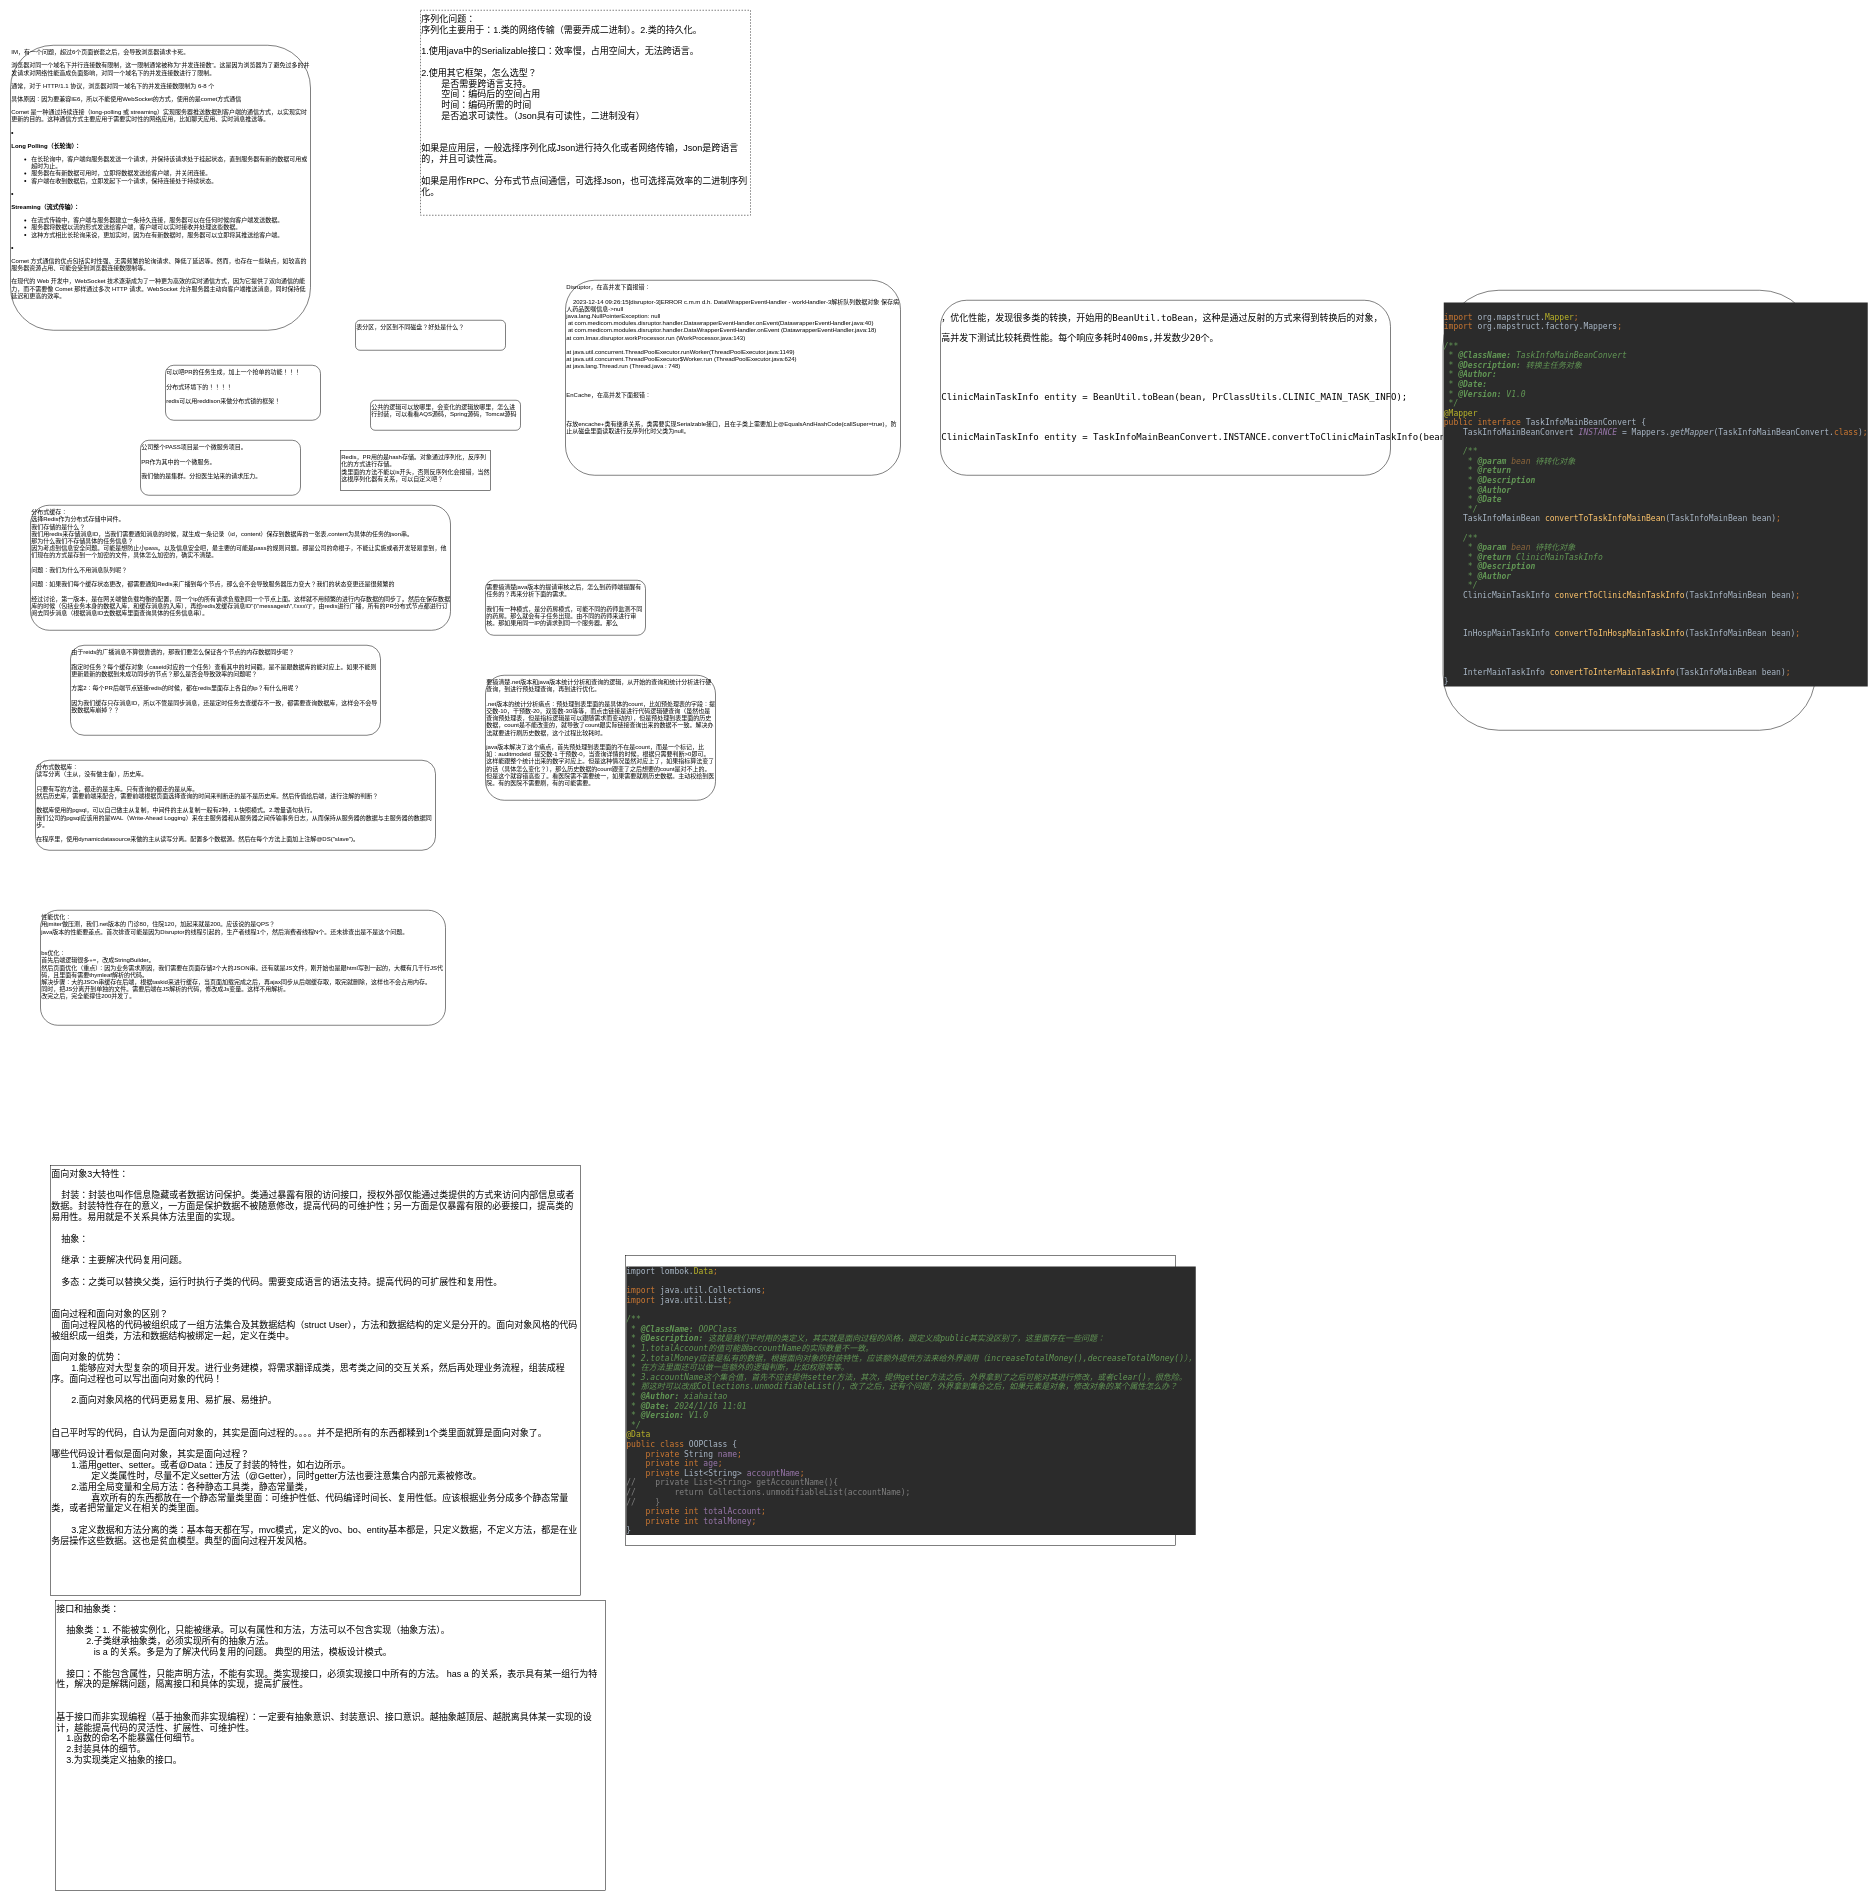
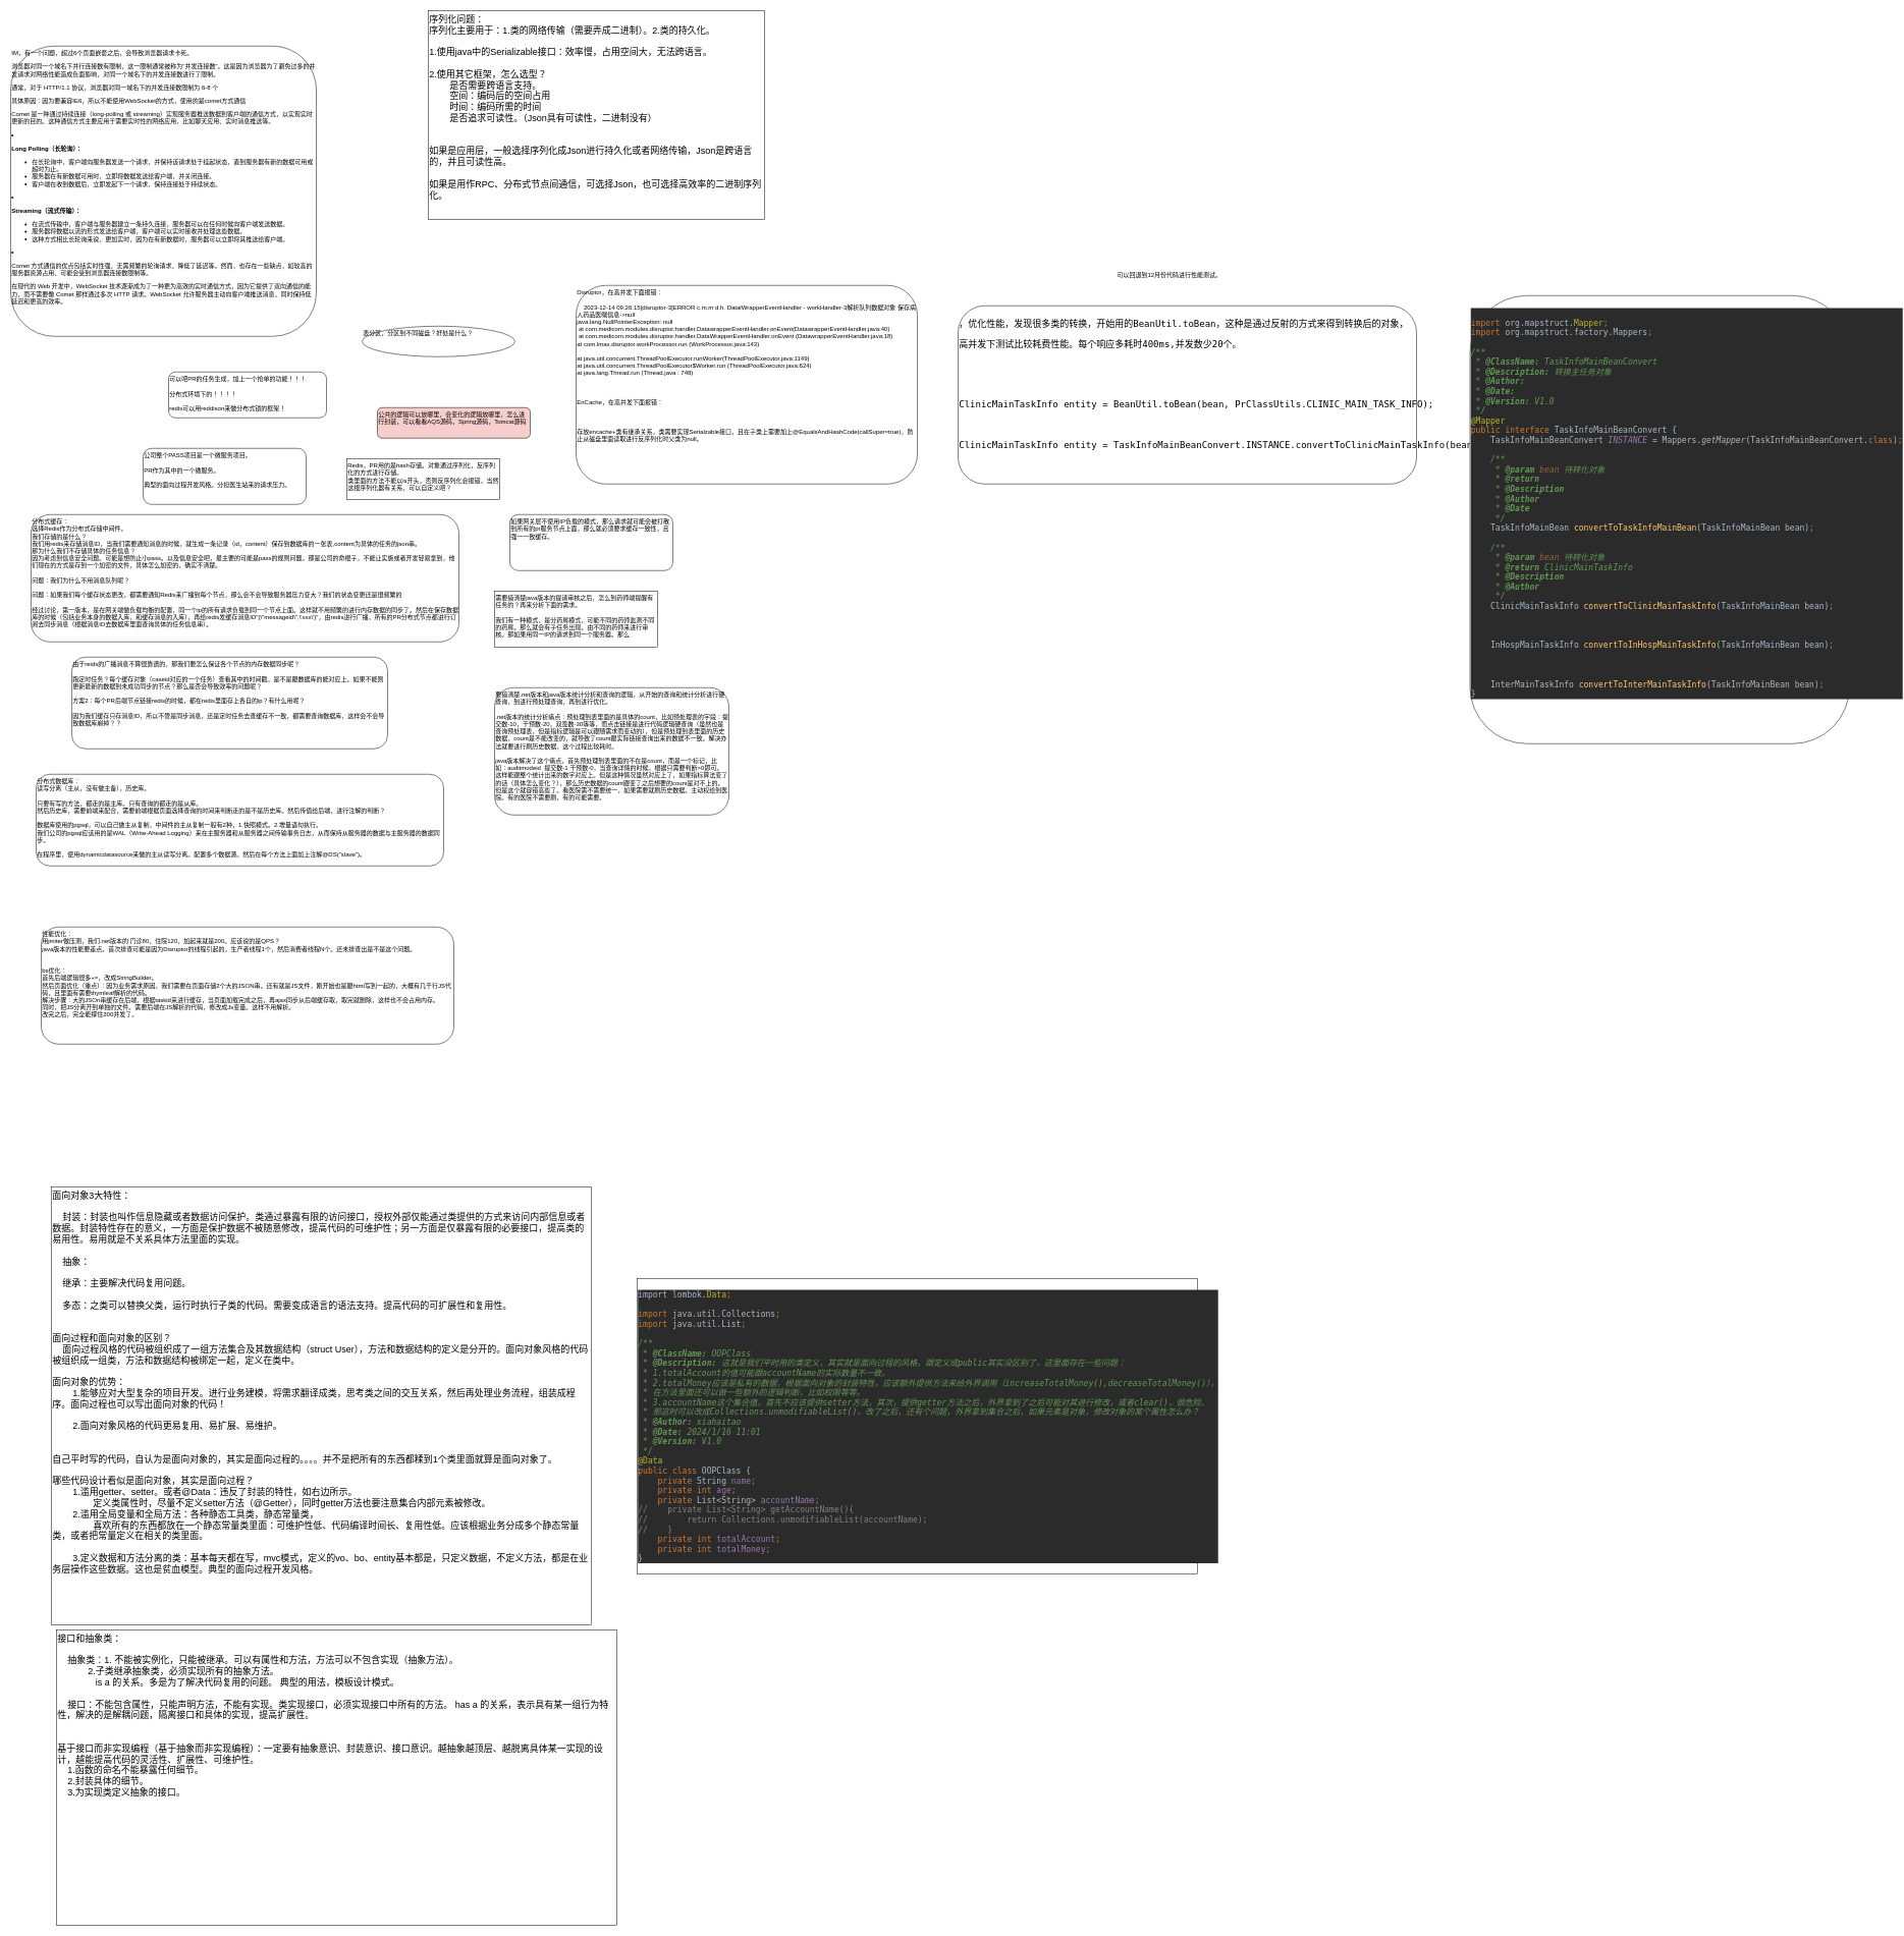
- <mxCell id="19" value="序列化问题：&lt;br&gt;序列化主要用于：1.类的网络传输（需要弄成二进制）。2.类的持久化。&lt;br&gt;&lt;br&gt;1.使用java中的Serializable接口：效率慢，占用空间大，无法跨语言。&lt;br&gt;&lt;br&gt;2.使用其它框架，怎么选型？&lt;br&gt;&amp;nbsp;&lt;span style=&quot;white-space: pre;&quot;&gt;&#09;&lt;/span&gt;是否需要跨语言支持。&lt;br&gt;&lt;span style=&quot;white-space: pre;&quot;&gt;&#09;&lt;/span&gt;空间：编码后的空间占用&lt;br&gt;&lt;span style=&quot;white-space: pre;&quot;&gt;&#09;&lt;/span&gt;时间：编码所需的时间&lt;br&gt;&lt;span style=&quot;white-space: pre;&quot;&gt;&#09;&lt;/span&gt;是否追求可读性。（Json具有可读性，二进制没有）&lt;br&gt;&lt;br&gt;&lt;br&gt;如果是应用层，一般选择序列化成Json进行持久化或者网络传输，Json是跨语言的，并且可读性高。&lt;br&gt;&lt;br&gt;如果是用作RPC、分布式节点间通信，可选择Json，也可选择高效率的二进制序列化。" style="rounded=0;whiteSpace=wrap;html=1;fontSize=18;align=left;verticalAlign=top;dashed=1;" parent="1" vertex="1"><mxGeometry x="840" y="20" width="660" height="410" as="geometry" /></mxCell>
+ <mxCell id="19" value="序列化问题：&lt;br&gt;序列化主要用于：1.类的网络传输（需要弄成二进制）。2.类的持久化。&lt;br&gt;&lt;br&gt;1.使用java中的Serializable接口：效率慢，占用空间大，无法跨语言。&lt;br&gt;&lt;br&gt;2.使用其它框架，怎么选型？&lt;br&gt;&amp;nbsp;&lt;span style=&quot;white-space: pre;&quot;&gt;&#09;&lt;/span&gt;是否需要跨语言支持。&lt;br&gt;&lt;span style=&quot;white-space: pre;&quot;&gt;&#09;&lt;/span&gt;空间：编码后的空间占用&lt;br&gt;&lt;span style=&quot;white-space: pre;&quot;&gt;&#09;&lt;/span&gt;时间：编码所需的时间&lt;br&gt;&lt;span style=&quot;white-space: pre;&quot;&gt;&#09;&lt;/span&gt;是否追求可读性。（Json具有可读性，二进制没有）&lt;br&gt;&lt;br&gt;&lt;br&gt;如果是应用层，一般选择序列化成Json进行持久化或者网络传输，Json是跨语言的，并且可读性高。&lt;br&gt;&lt;br&gt;如果是用作RPC、分布式节点间通信，可选择Json，也可选择高效率的二进制序列化。" style="rounded=0;whiteSpace=wrap;html=1;fontSize=18;align=left;verticalAlign=top;" parent="1" vertex="1"><mxGeometry x="840" y="20" width="660" height="410" as="geometry" /></mxCell>
+ <mxCell id="17" value="可以回退到12月份代码进行性能测试。" style="text;html=1;strokeColor=none;fillColor=none;align=center;verticalAlign=middle;whiteSpace=wrap;rounded=0;" parent="1" vertex="1"><mxGeometry x="2150" y="500" width="290" height="80" as="geometry" /></mxCell>
- <mxCell id="14" value="表分区，分区到不同磁盘？好处是什么？" style="rounded=1;whiteSpace=wrap;html=1;verticalAlign=top;align=left;" parent="1" vertex="1"><mxGeometry x="710" y="640" width="300" height="60" as="geometry" /></mxCell>
+ <mxCell id="14" value="表分区，分区到不同磁盘？好处是什么？" style="ellipse;whiteSpace=wrap;html=1;verticalAlign=top;align=left;" parent="1" vertex="1"><mxGeometry x="710" y="640" width="300" height="60" as="geometry" /></mxCell>
- <mxCell id="12" value="可以吧PR的任务生成，加上一个抢单的功能！！！&lt;br&gt;&lt;br&gt;分布式环境下的！！！！&lt;br&gt;&lt;br&gt;redis可以用reddison来做分布式锁的框架！" style="rounded=1;whiteSpace=wrap;html=1;verticalAlign=top;align=left;" parent="1" vertex="1"><mxGeometry x="330" y="730" width="310" height="110" as="geometry" /></mxCell>
+ <mxCell id="12" value="可以吧PR的任务生成，加上一个抢单的功能！！！&lt;br&gt;&lt;br&gt;分布式环境下的！！！！&lt;br&gt;&lt;br&gt;redis可以用reddison来做分布式锁的框架！" style="rounded=1;whiteSpace=wrap;html=1;verticalAlign=top;align=left;" parent="1" vertex="1"><mxGeometry x="330" y="730" width="310" height="90" as="geometry" /></mxCell>
- <mxCell id="10" value="公共的逻辑可以放哪里，会变化的逻辑放哪里，怎么进行封装，可以看看AQS源码，Spring源码，Tomcat源码" style="rounded=1;whiteSpace=wrap;html=1;verticalAlign=top;align=left;" parent="1" vertex="1"><mxGeometry x="740" y="800" width="300" height="60" as="geometry" /></mxCell>
+ <mxCell id="10" value="公共的逻辑可以放哪里，会变化的逻辑放哪里，怎么进行封装，可以看看AQS源码，Spring源码，Tomcat源码" style="rounded=1;whiteSpace=wrap;html=1;verticalAlign=top;align=left;fillColor=#f8cecc;" parent="1" vertex="1"><mxGeometry x="740" y="800" width="300" height="60" as="geometry" /></mxCell>
- <mxCell id="6" value="公司整个PASS项目是一个微服务项目。&lt;br&gt;&lt;br&gt;PR作为其中的一个微服务。&lt;br&gt;&lt;br&gt;我们做的是集群。分担医生站来的请求压力。" style="rounded=1;whiteSpace=wrap;html=1;verticalAlign=top;align=left;" parent="1" vertex="1"><mxGeometry x="280" y="880" width="320" height="110" as="geometry" /></mxCell>
+ <mxCell id="6" value="公司整个PASS项目是一个微服务项目。&lt;br&gt;&lt;br&gt;PR作为其中的一个微服务。&lt;br&gt;&lt;br&gt;典型的面向过程开发风格。分担医生站来的请求压力。" style="rounded=1;whiteSpace=wrap;html=1;verticalAlign=top;align=left;" parent="1" vertex="1"><mxGeometry x="280" y="880" width="320" height="110" as="geometry" /></mxCell>
+ <mxCell id="4" value="如果网关层不使用IP负载的模式，那么请求就可能会被打散到所有的pr服务节点上面，那么就必须要求缓存一致性，且强一一致缓存。" style="rounded=1;whiteSpace=wrap;html=1;verticalAlign=top;align=left;" parent="1" vertex="1"><mxGeometry x="1000" y="1010" width="320" height="110" as="geometry" /></mxCell>
- <mxCell id="5" value="需要搞清楚java版本的提请审核之后，怎么到药师端提醒有任务的？再来分析下面的需求。&lt;br&gt;&lt;br&gt;我们有一种模式，是分药房模式，可能不同的药师监测不同的药房。那么就会有子任务出现。由不同的药师来进行审核。那如果用同一IP的请求到同一个服务器。那么" style="rounded=1;whiteSpace=wrap;html=1;verticalAlign=top;align=left;" parent="1" vertex="1"><mxGeometry x="970" y="1160" width="320" height="110" as="geometry" /></mxCell>
+ <mxCell id="5" value="需要搞清楚java版本的提请审核之后，怎么到药师端提醒有任务的？再来分析下面的需求。&lt;br&gt;&lt;br&gt;我们有一种模式，是分药房模式，可能不同的药师监测不同的药房。那么就会有子任务出现。由不同的药师来进行审核。那如果用同一IP的请求到同一个服务器。那么" style="whiteSpace=wrap;html=1;verticalAlign=top;align=left;rounded=0;" parent="1" vertex="1"><mxGeometry x="970" y="1160" width="320" height="110" as="geometry" /></mxCell>
